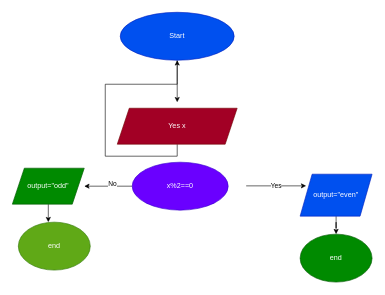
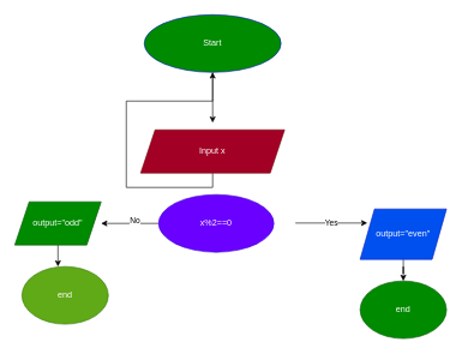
- <mxCell id="3" value="Start" style="ellipse;whiteSpace=wrap;html=1;fillColor=#0050ef;fontColor=#ffffff;strokeColor=#001DBC;" vertex="1" parent="1"><mxGeometry x="200" y="20" width="190" height="80" as="geometry" /></mxCell>
+ <mxCell id="3" value="Start" style="ellipse;whiteSpace=wrap;html=1;fillColor=#008a00;fontColor=#ffffff;strokeColor=#001DBC;" vertex="1" parent="1"><mxGeometry x="200" y="20" width="190" height="80" as="geometry" /></mxCell>
- <mxCell id="5" value="Yes x" style="shape=parallelogram;perimeter=parallelogramPerimeter;whiteSpace=wrap;html=1;fixedSize=1;fillColor=light-dark(#a20025, #41b482);fontColor=#ffffff;strokeColor=#6F0000;" vertex="1" parent="1"><mxGeometry x="195" y="180" width="200" height="60" as="geometry" /></mxCell>
+ <mxCell id="5" value="Input x" style="shape=parallelogram;perimeter=parallelogramPerimeter;whiteSpace=wrap;html=1;fixedSize=1;fillColor=light-dark(#a20025, #41b482);fontColor=#ffffff;strokeColor=#6F0000;" vertex="1" parent="1"><mxGeometry x="195" y="180" width="200" height="60" as="geometry" /></mxCell>
